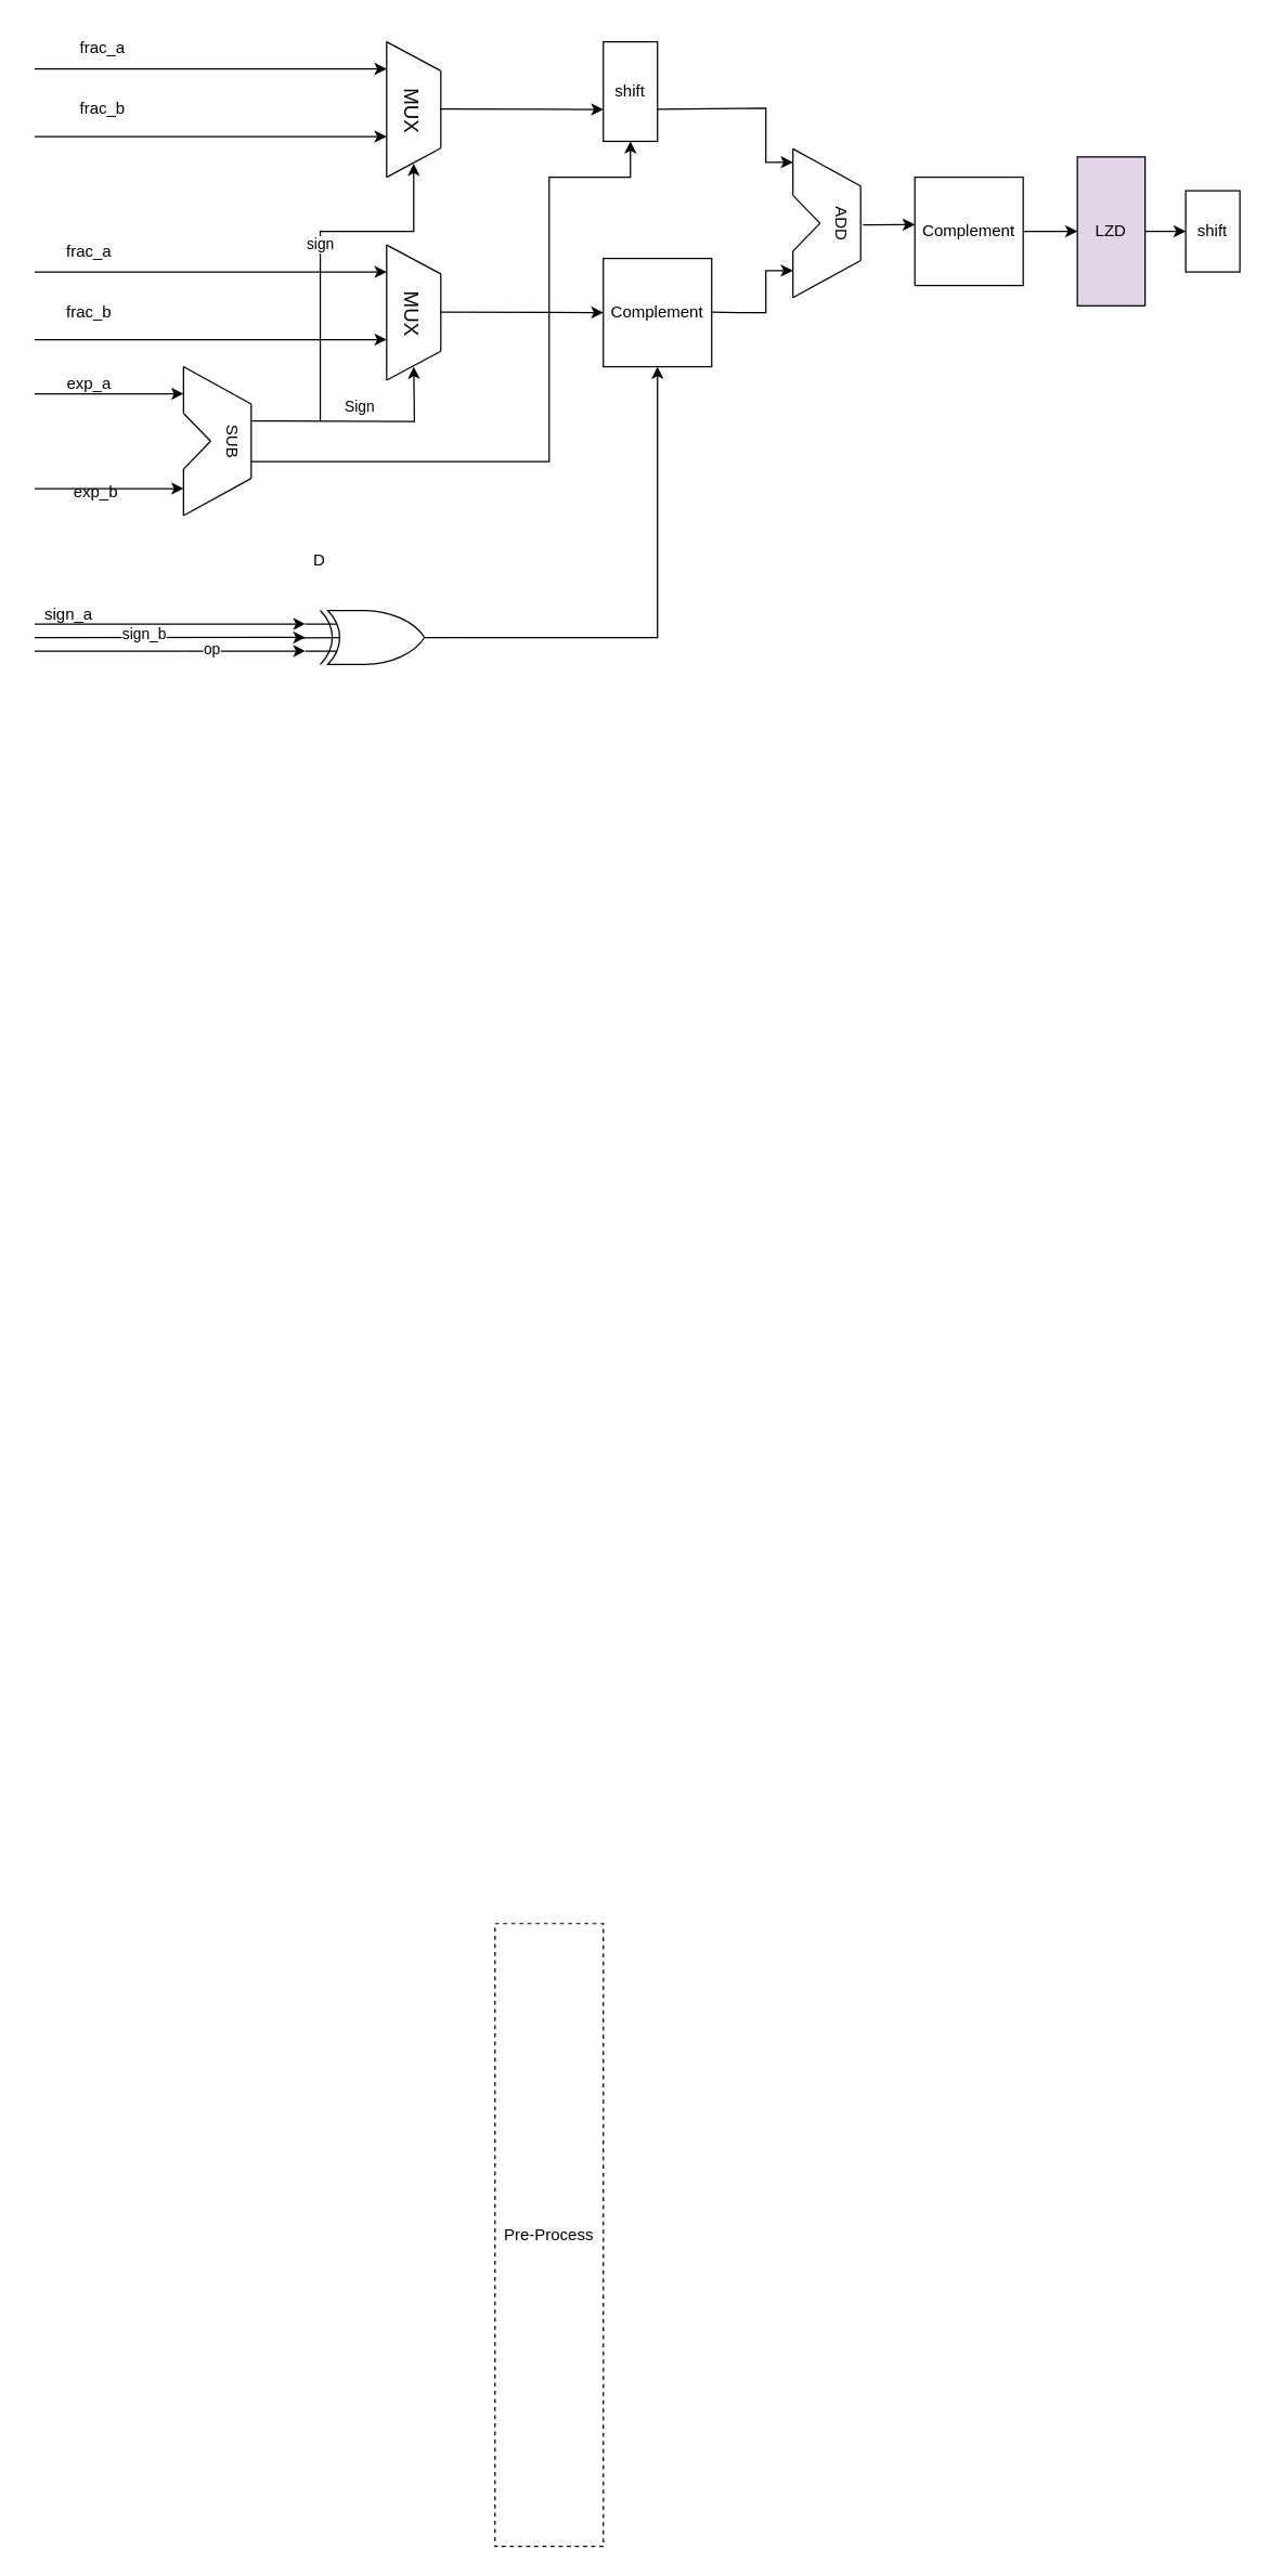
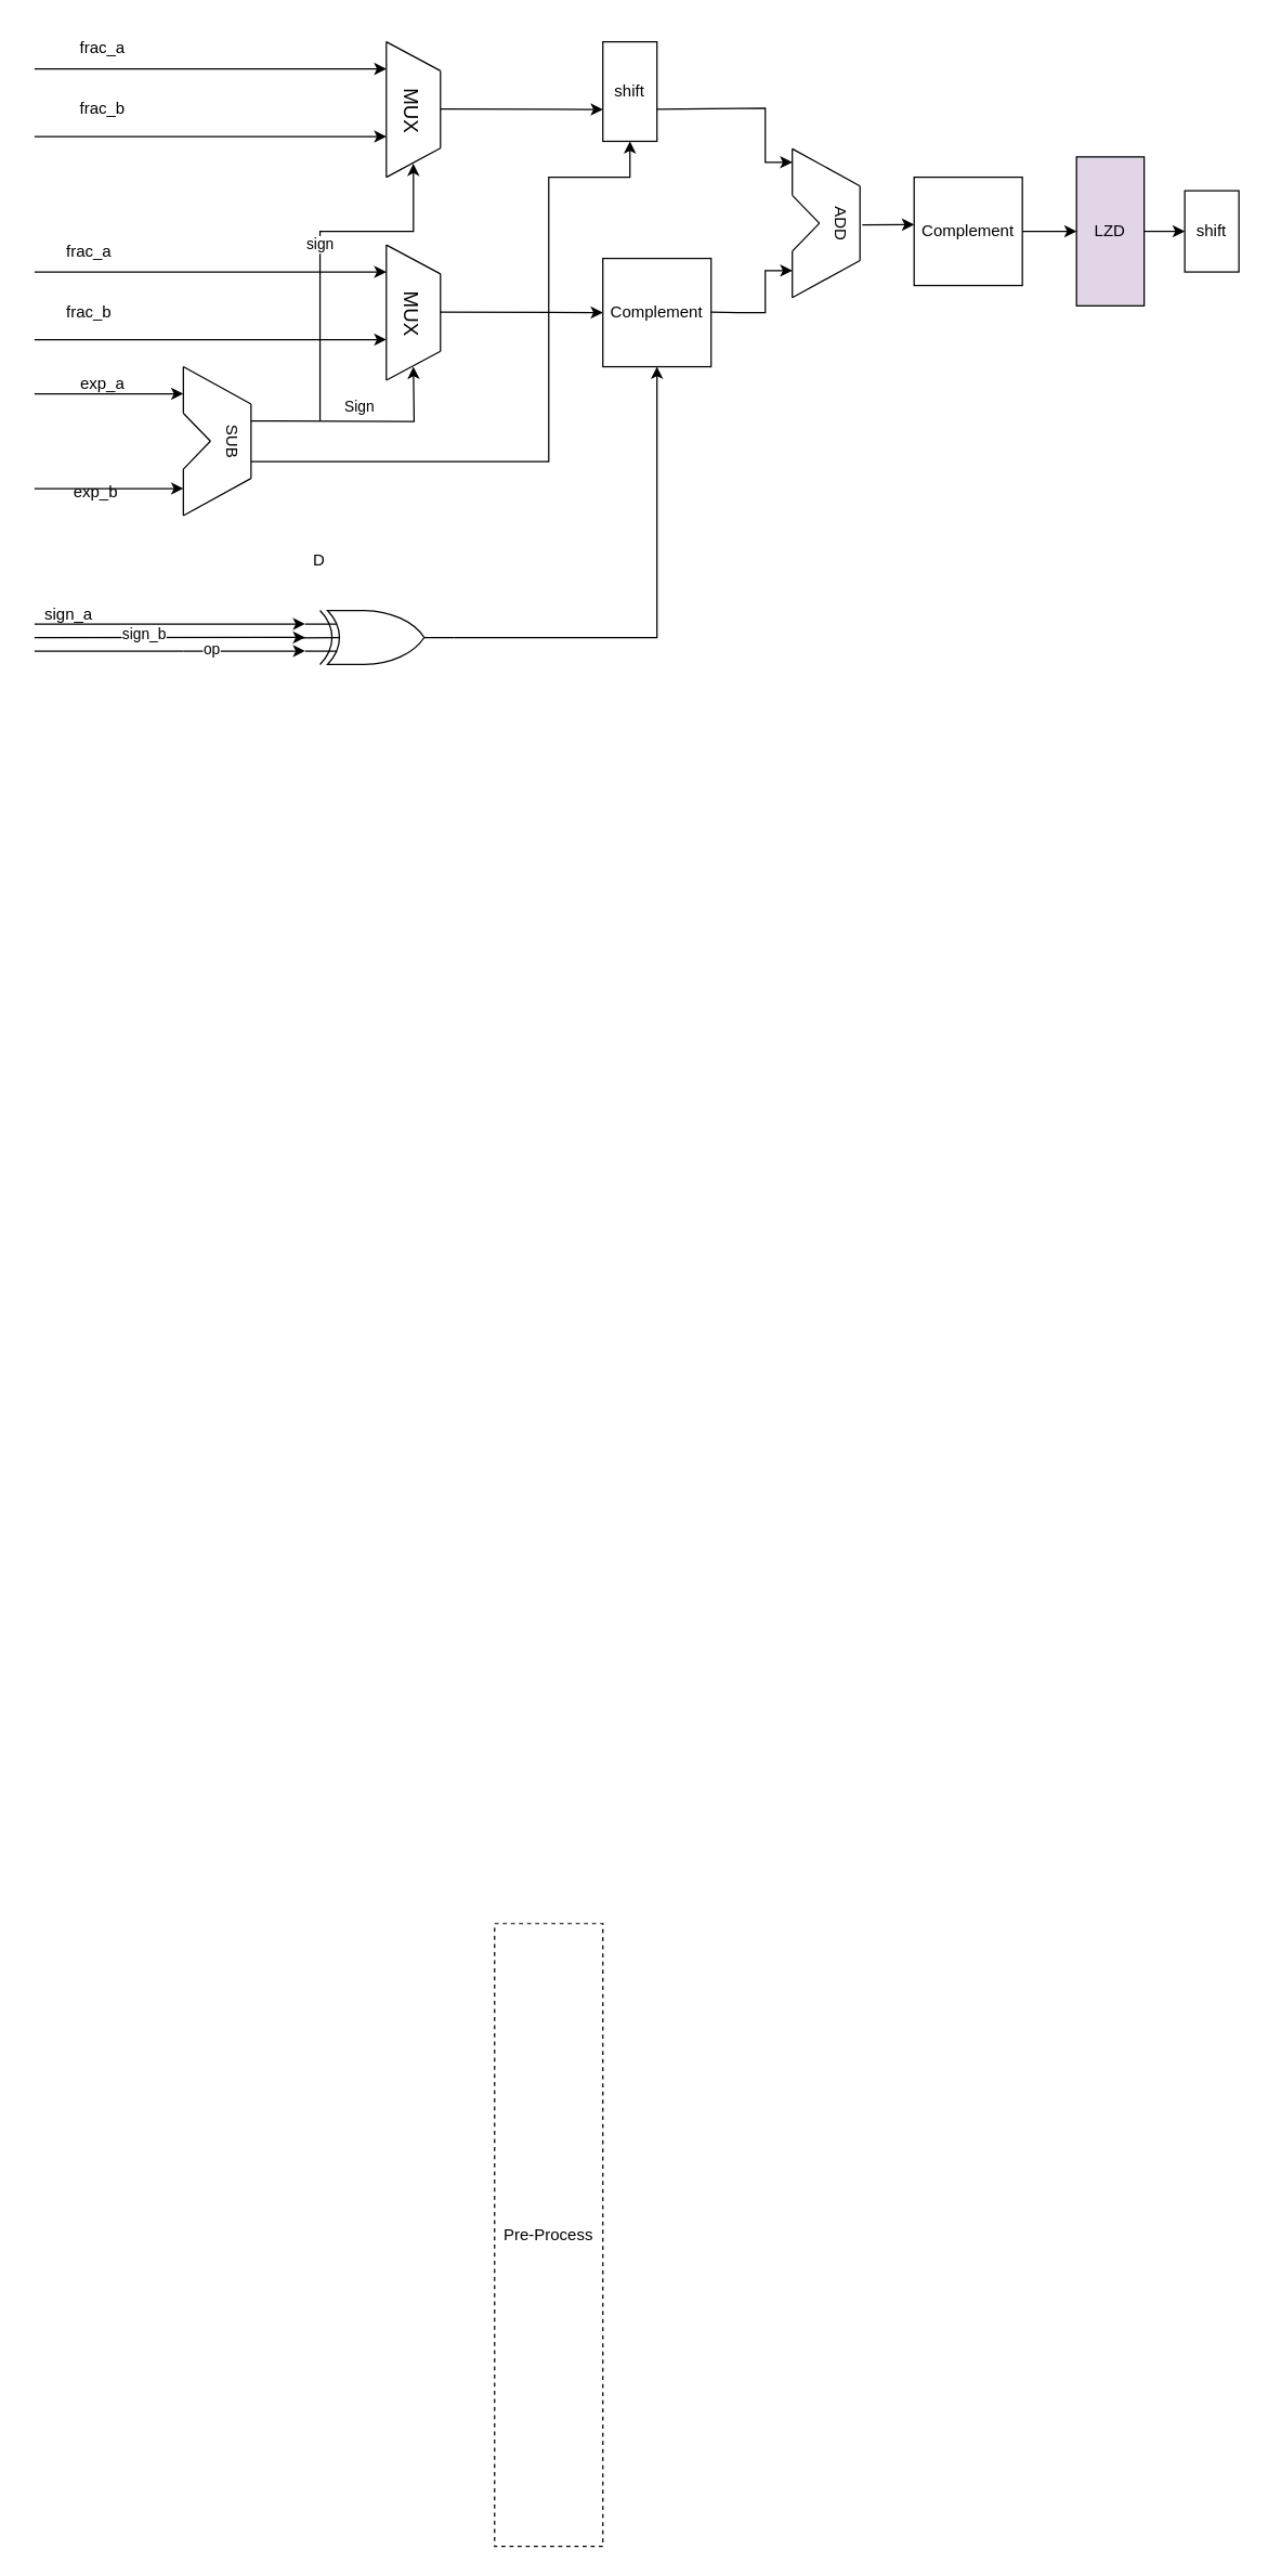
- <mxCell id="43" value="exp_a" style="text;html=1;align=center;verticalAlign=middle;resizable=0;points=[];autosize=1;strokeColor=none;fillColor=none;" parent="3" vertex="1"><mxGeometry x="10" y="248" width="60" height="30" as="geometry" /></mxCell>
+ <mxCell id="43" value="exp_a" style="text;html=1;align=center;verticalAlign=middle;resizable=0;points=[];autosize=1;strokeColor=none;fillColor=none;" parent="3" vertex="1"><mxGeometry x="20" y="248" width="60" height="30" as="geometry" /></mxCell>
